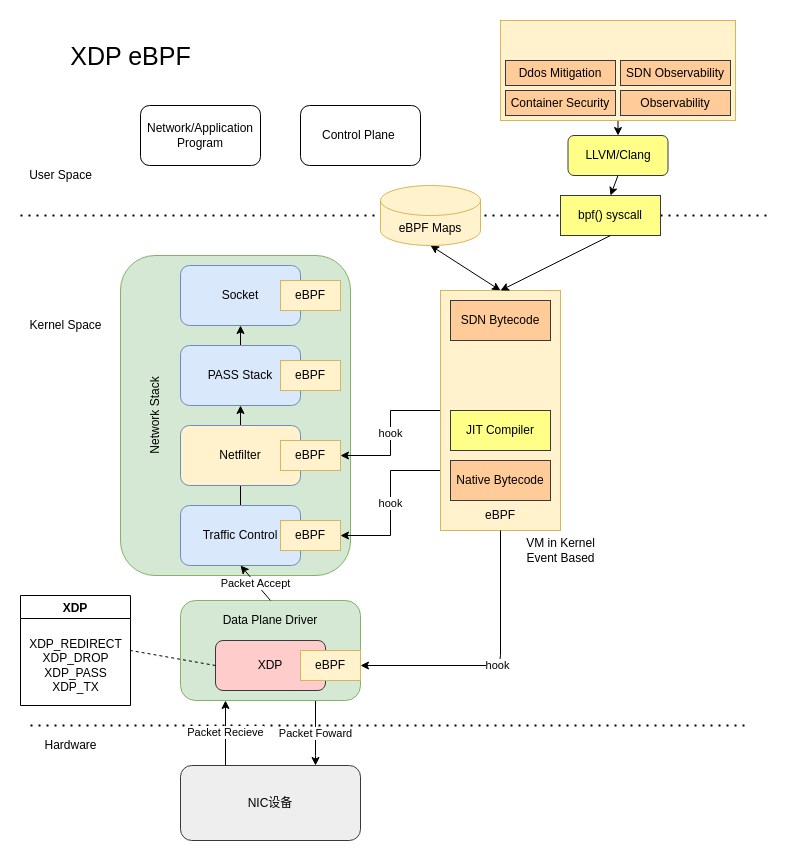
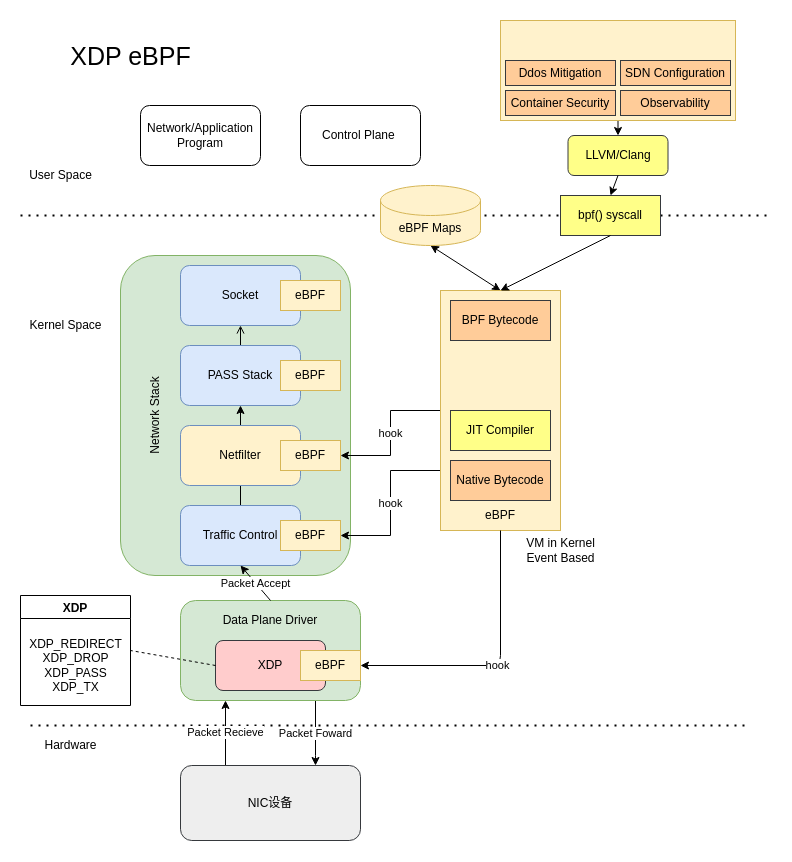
- <mxCell id="50" value="SDN Observability" style="rounded=0;whiteSpace=wrap;html=1;fillColor=#ffcc99;strokeColor=#36393d;" vertex="1" parent="1"><mxGeometry x="620" y="60" width="110" height="25" as="geometry" /></mxCell>
+ <mxCell id="50" value="SDN Configuration" style="rounded=0;whiteSpace=wrap;html=1;fillColor=#ffcc99;strokeColor=#36393d;" vertex="1" parent="1"><mxGeometry x="620" y="60" width="110" height="25" as="geometry" /></mxCell>
- <mxCell id="36" value="SDN Bytecode" style="rounded=0;whiteSpace=wrap;html=1;fillColor=#ffcc99;strokeColor=#36393d;" vertex="1" parent="1"><mxGeometry x="450" y="300" width="100" height="40" as="geometry" /></mxCell>
+ <mxCell id="36" value="BPF Bytecode" style="rounded=0;whiteSpace=wrap;html=1;fillColor=#ffcc99;strokeColor=#36393d;" vertex="1" parent="1"><mxGeometry x="450" y="300" width="100" height="40" as="geometry" /></mxCell>
- <mxCell id="21" style="edgeStyle=none;rounded=0;orthogonalLoop=1;jettySize=auto;html=1;exitX=0.5;exitY=0;exitDx=0;exitDy=0;entryX=0.5;entryY=1;entryDx=0;entryDy=0;startArrow=none;startFill=0;endArrow=classic;endFill=1;" edge="1" parent="1" source="22" target="17"><mxGeometry relative="1" as="geometry" /></mxCell>
+ <mxCell id="21" style="edgeStyle=none;rounded=0;orthogonalLoop=1;jettySize=auto;html=1;exitX=0.5;exitY=0;exitDx=0;exitDy=0;entryX=0.5;entryY=1;entryDx=0;entryDy=0;startArrow=none;startFill=0;endArrow=open;endFill=1;" edge="1" parent="1" source="22" target="17"><mxGeometry relative="1" as="geometry" /></mxCell>
